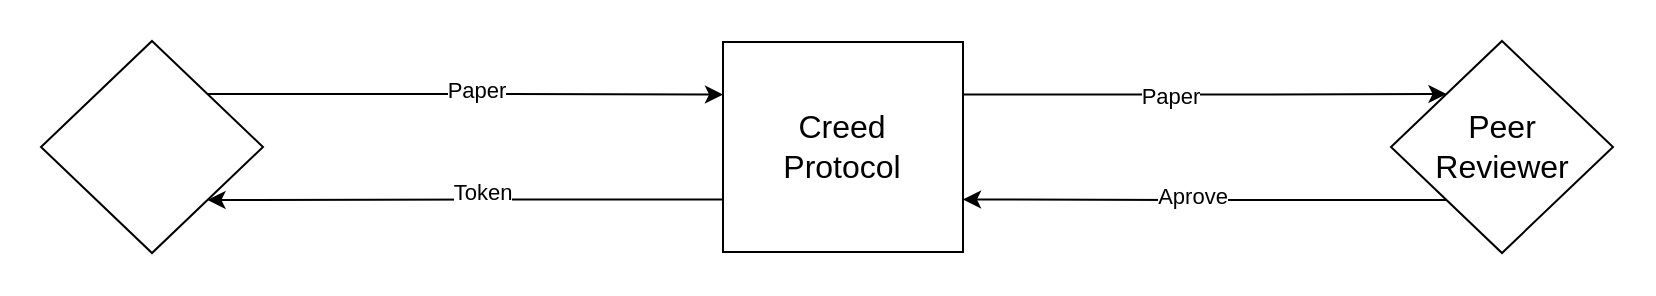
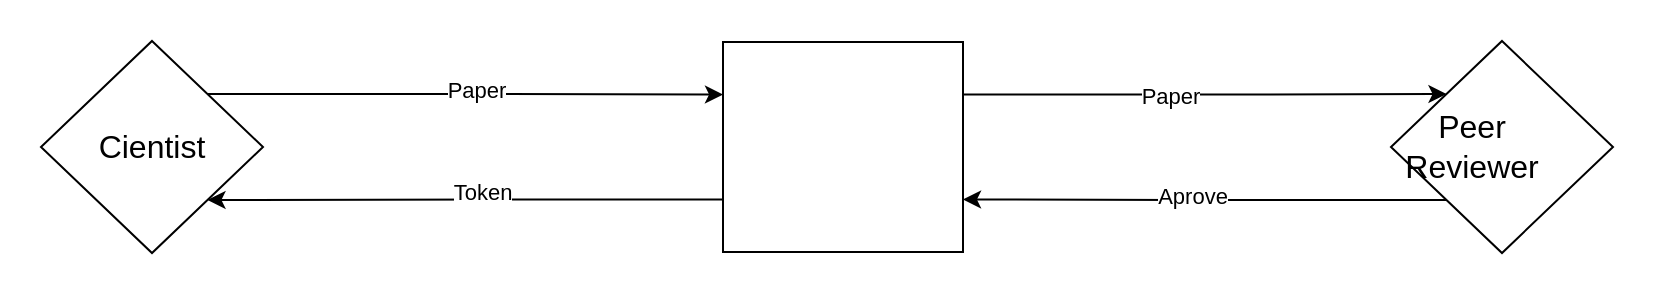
+ <mxCell id="4" value="Cientist" style="text;strokeColor=none;fillColor=none;html=1;align=center;verticalAlign=middle;whiteSpace=wrap;rounded=0;fontSize=16;" vertex="1" parent="2"><mxGeometry x="20.5" y="38" width="70" height="30" as="geometry" /></mxCell>
- <mxCell id="7" value="Creed Protocol" style="text;strokeColor=none;fillColor=none;html=1;align=center;verticalAlign=middle;whiteSpace=wrap;rounded=0;fontSize=16;" vertex="1" parent="5"><mxGeometry x="30" y="39.483" width="60" height="26.033" as="geometry" /></mxCell>
- <mxCell id="12" value="Peer Reviewer" style="text;strokeColor=none;fillColor=none;html=1;align=center;verticalAlign=middle;whiteSpace=wrap;rounded=0;fontSize=16;" vertex="1" parent="10"><mxGeometry x="20.5" y="38" width="70" height="30" as="geometry" /></mxCell>
+ <mxCell id="12" value="Peer Reviewer" style="text;strokeColor=none;fillColor=none;html=1;align=center;verticalAlign=middle;whiteSpace=wrap;rounded=0;fontSize=16;" vertex="1" parent="10"><mxGeometry x="5.5" y="38" width="70" height="30" as="geometry" /></mxCell>
